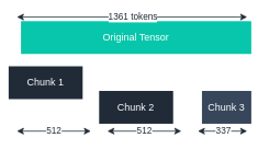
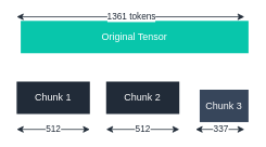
- <mxCell id="5" value="Chunk 1" style="rounded=0;whiteSpace=wrap;html=1;fontColor=#FFFFFF;strokeColor=none;fillColor=#212B38;" vertex="1" parent="1"><mxGeometry x="10" y="80" width="90" height="40" as="geometry" /></mxCell>
+ <mxCell id="5" value="Chunk 1" style="rounded=0;whiteSpace=wrap;html=1;fontColor=#FFFFFF;strokeColor=none;fillColor=#212B38;" vertex="1" parent="1"><mxGeometry x="20" y="100" width="90" height="40" as="geometry" /></mxCell>
- <mxCell id="6" value="Chunk 2" style="rounded=0;whiteSpace=wrap;html=1;fontColor=#FFFFFF;strokeColor=none;fillColor=#212B38;" vertex="1" parent="1"><mxGeometry x="120" y="110" width="90" height="40" as="geometry" /></mxCell>
+ <mxCell id="6" value="Chunk 2" style="rounded=0;whiteSpace=wrap;html=1;fontColor=#FFFFFF;strokeColor=none;fillColor=#212B38;" vertex="1" parent="1"><mxGeometry x="130" y="100" width="90" height="40" as="geometry" /></mxCell>
